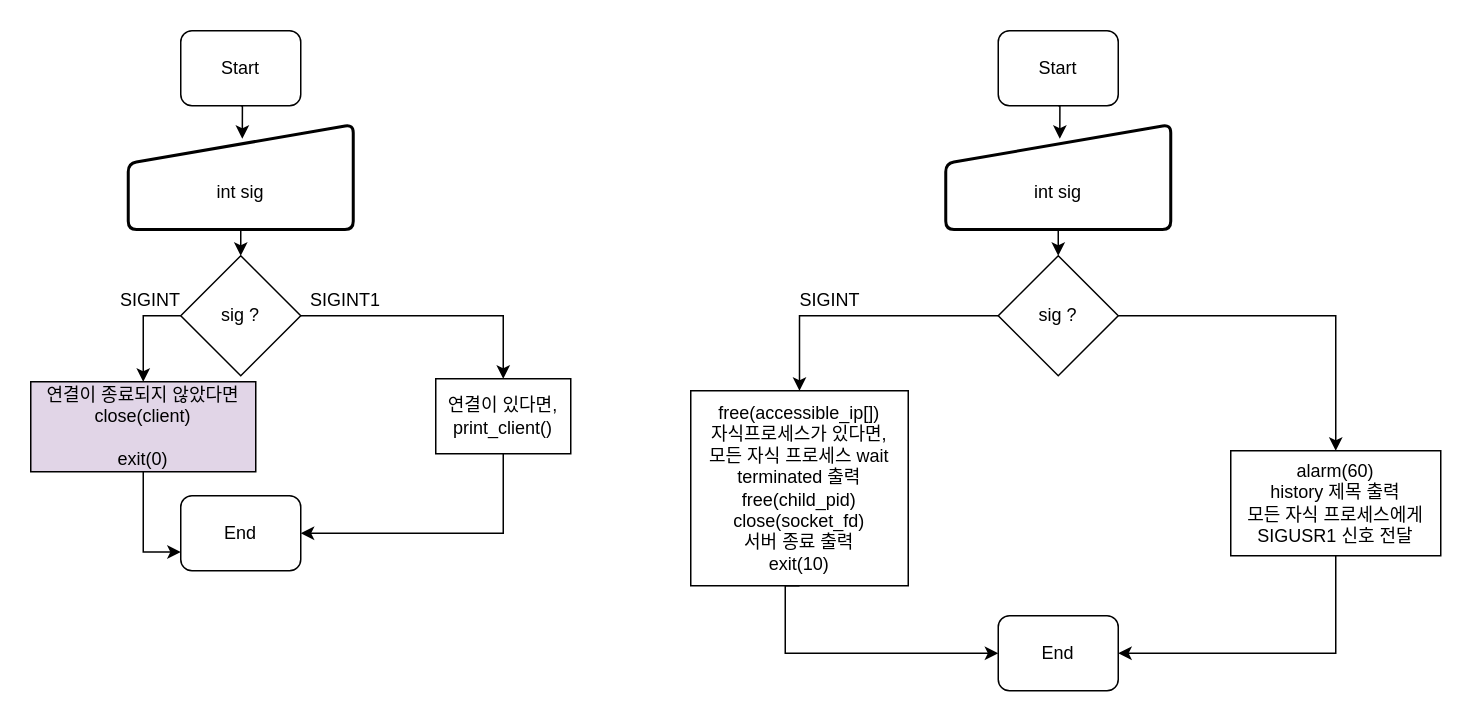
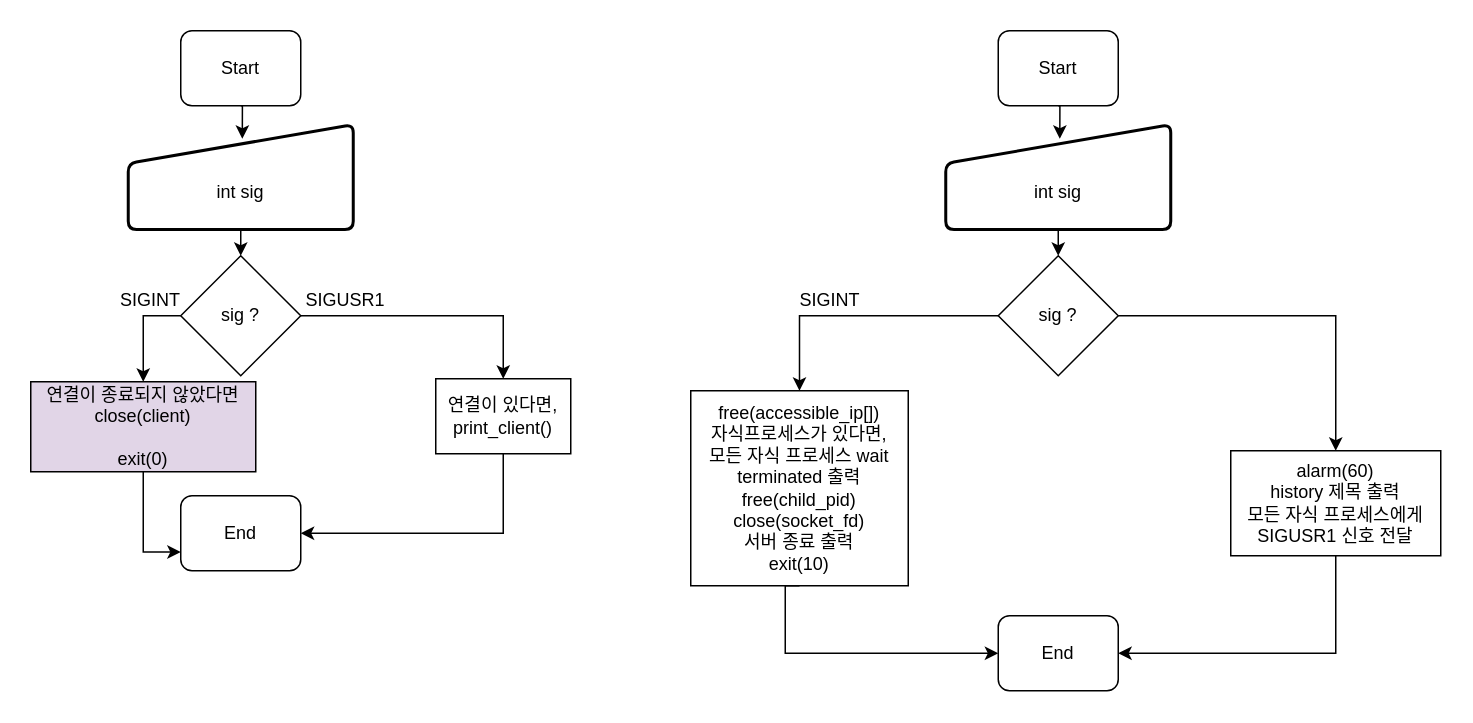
- <mxCell id="29" value="SIGINT1" style="text;html=1;strokeColor=none;fillColor=none;align=center;verticalAlign=middle;whiteSpace=wrap;rounded=0;" parent="1" vertex="1"><mxGeometry x="210" y="190" width="40" height="20" as="geometry" /></mxCell>
+ <mxCell id="29" value="SIGUSR1" style="text;html=1;strokeColor=none;fillColor=none;align=center;verticalAlign=middle;whiteSpace=wrap;rounded=0;" parent="1" vertex="1"><mxGeometry x="210" y="190" width="40" height="20" as="geometry" /></mxCell>
